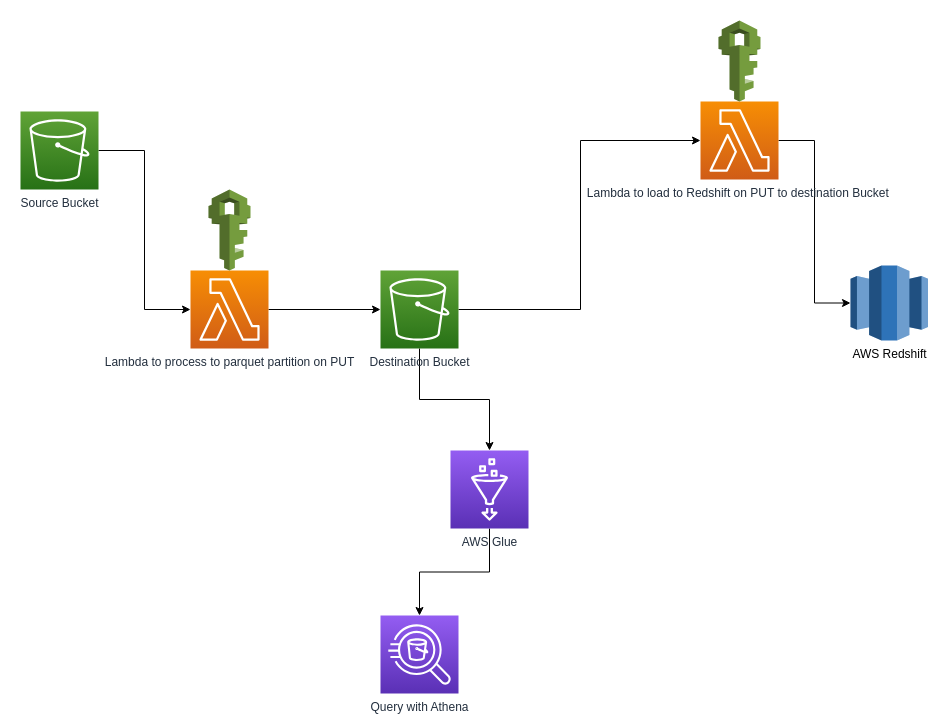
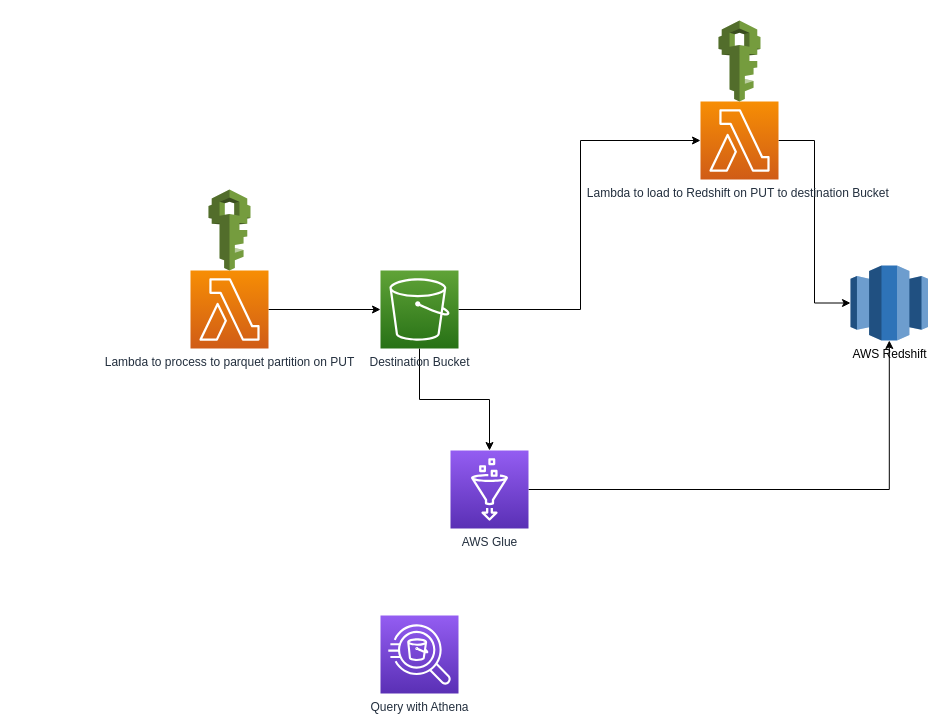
- <mxCell id="3" value="Source Bucket" style="sketch=0;points=[[0,0,0],[0.25,0,0],[0.5,0,0],[0.75,0,0],[1,0,0],[0,1,0],[0.25,1,0],[0.5,1,0],[0.75,1,0],[1,1,0],[0,0.25,0],[0,0.5,0],[0,0.75,0],[1,0.25,0],[1,0.5,0],[1,0.75,0]];outlineConnect=0;fontColor=#232F3E;gradientColor=#60A337;gradientDirection=north;fillColor=#277116;strokeColor=#ffffff;dashed=0;verticalLabelPosition=bottom;verticalAlign=top;align=center;html=1;fontSize=12;fontStyle=0;aspect=fixed;shape=mxgraph.aws4.resourceIcon;resIcon=mxgraph.aws4.s3;" parent="1" vertex="1"><mxGeometry x="20" y="111" width="78" height="78" as="geometry" /></mxCell>
- <mxCell id="2" style="edgeStyle=orthogonalEdgeStyle;rounded=0;orthogonalLoop=1;jettySize=auto;html=1;exitX=1;exitY=0.5;exitDx=0;exitDy=0;exitPerimeter=0;entryX=0;entryY=0.5;entryDx=0;entryDy=0;entryPerimeter=0;" parent="1" source="3" target="8" edge="1"><mxGeometry relative="1" as="geometry" /></mxCell>
- <mxCell id="14" style="edgeStyle=orthogonalEdgeStyle;rounded=0;orthogonalLoop=1;jettySize=auto;html=1;entryX=0.5;entryY=0;entryDx=0;entryDy=0;entryPerimeter=0;" parent="1" source="15" target="16" edge="1"><mxGeometry relative="1" as="geometry" /></mxCell>
+ <mxCell id="14" style="edgeStyle=orthogonalEdgeStyle;rounded=0;orthogonalLoop=1;jettySize=auto;html=1;" parent="1" source="15" target="11" edge="1"><mxGeometry relative="1" as="geometry" /></mxCell>
